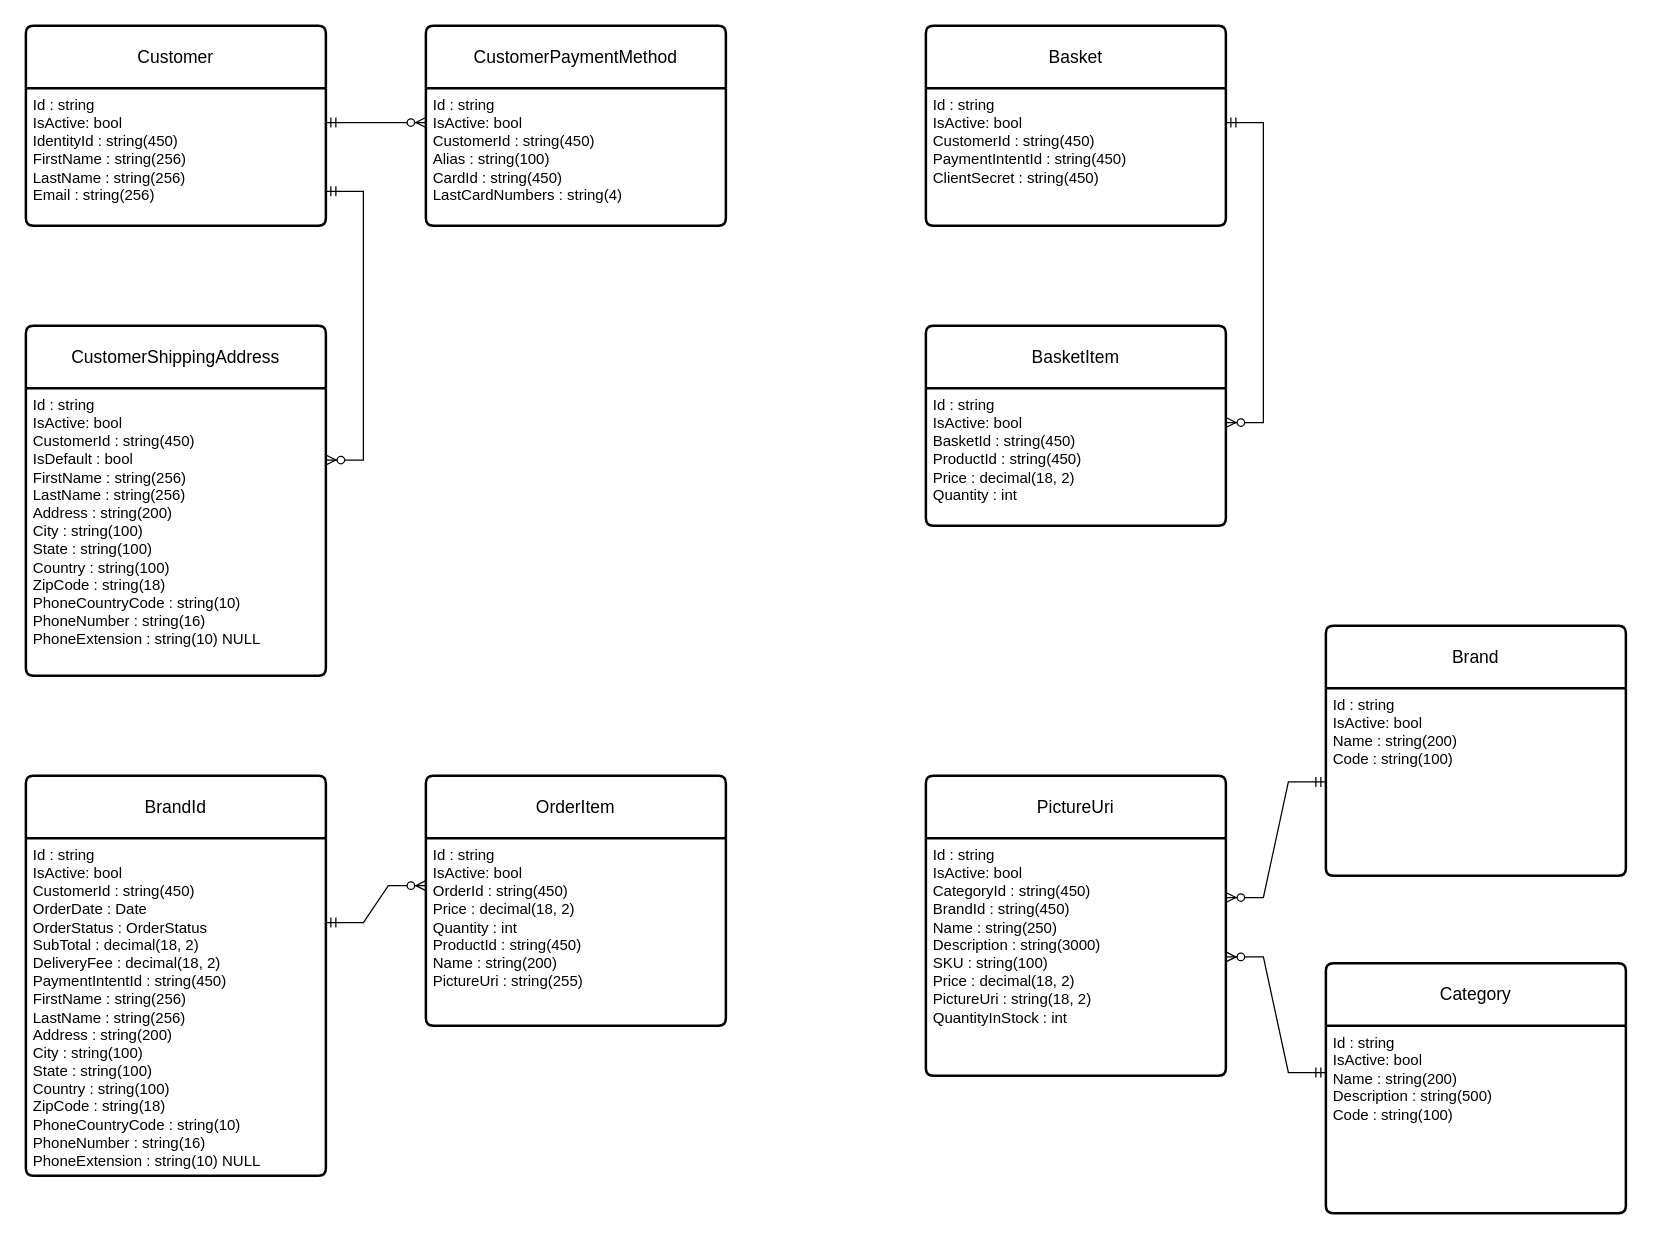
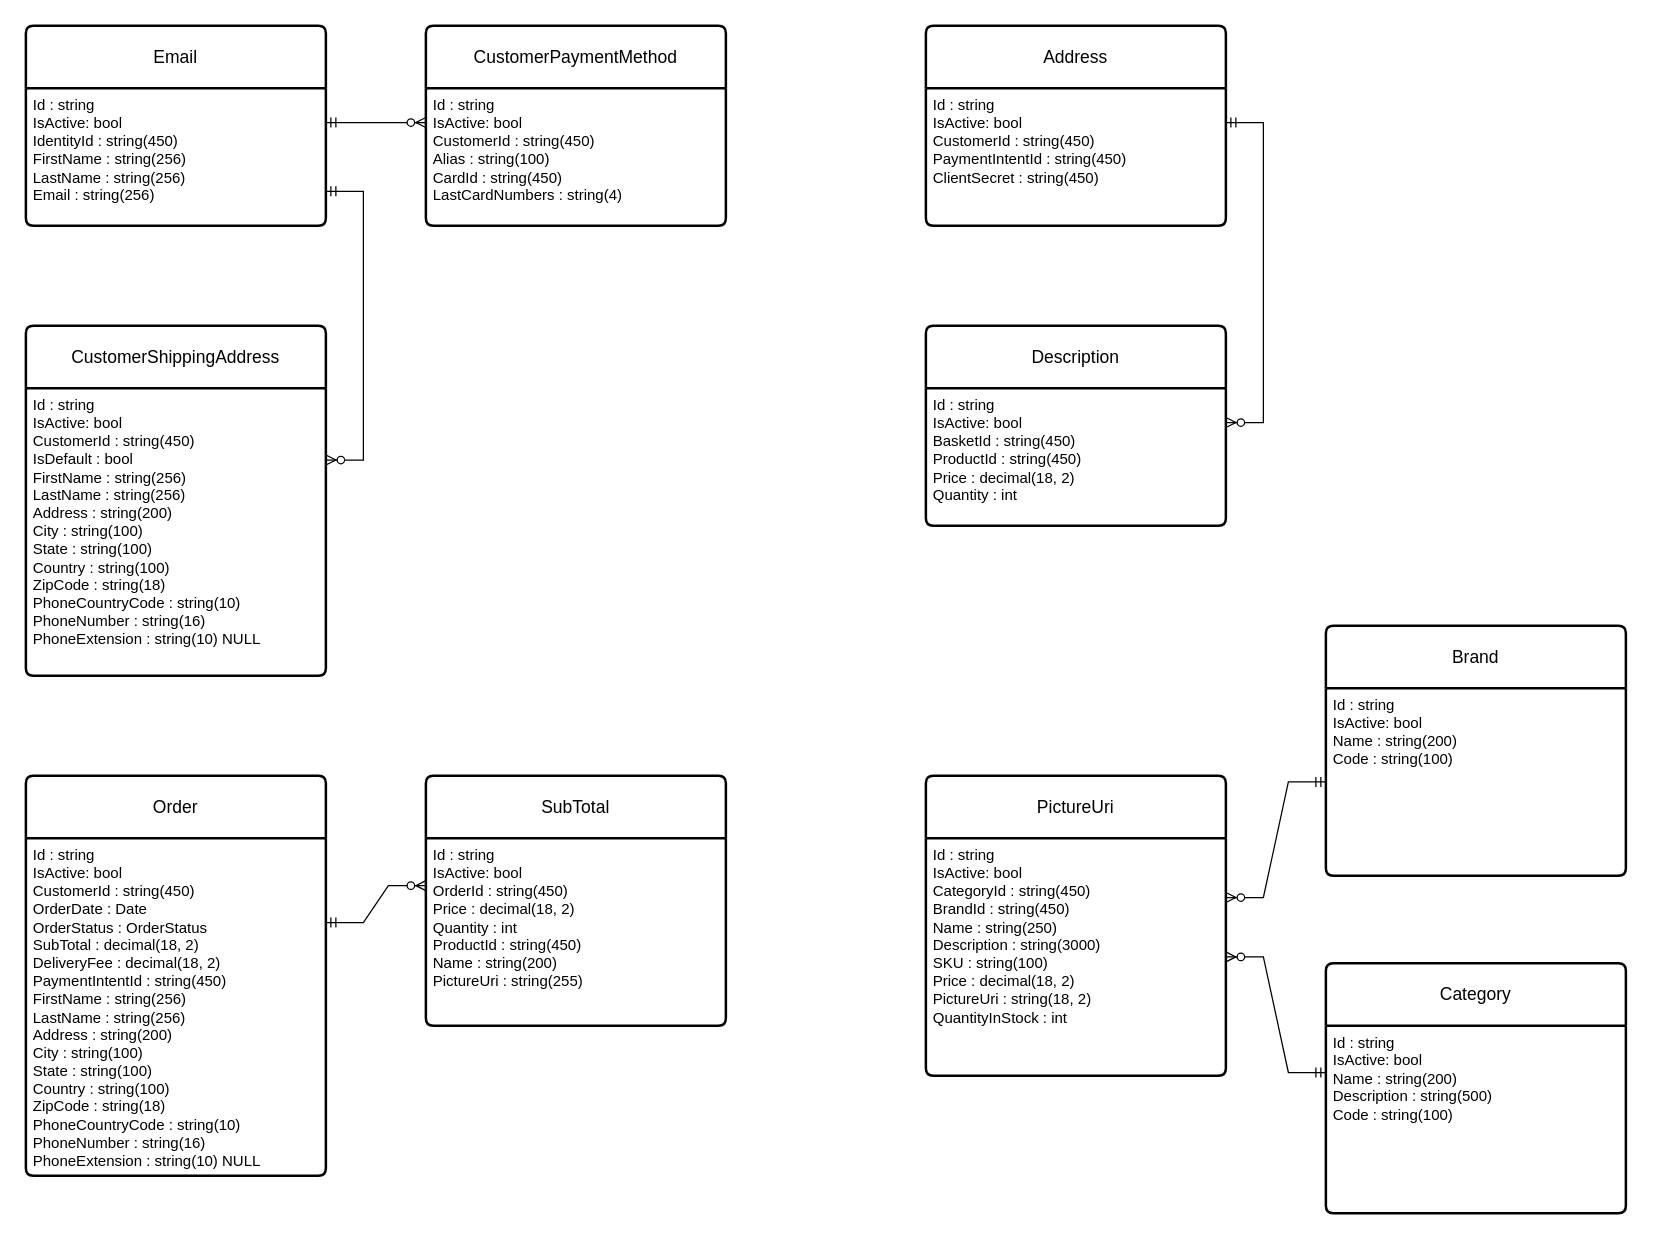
- <mxCell id="2" value="Customer" style="swimlane;childLayout=stackLayout;horizontal=1;startSize=50;horizontalStack=0;rounded=1;fontSize=14;fontStyle=0;strokeWidth=2;resizeParent=0;resizeLast=1;shadow=0;dashed=0;align=center;arcSize=4;whiteSpace=wrap;html=1;" parent="1" vertex="1"><mxGeometry x="20" y="20" width="240" height="160" as="geometry" /></mxCell>
+ <mxCell id="2" value="Email" style="swimlane;childLayout=stackLayout;horizontal=1;startSize=50;horizontalStack=0;rounded=1;fontSize=14;fontStyle=0;strokeWidth=2;resizeParent=0;resizeLast=1;shadow=0;dashed=0;align=center;arcSize=4;whiteSpace=wrap;html=1;" parent="1" vertex="1"><mxGeometry x="20" y="20" width="240" height="160" as="geometry" /></mxCell>
- <mxCell id="10" value="Basket" style="swimlane;childLayout=stackLayout;horizontal=1;startSize=50;horizontalStack=0;rounded=1;fontSize=14;fontStyle=0;strokeWidth=2;resizeParent=0;resizeLast=1;shadow=0;dashed=0;align=center;arcSize=4;whiteSpace=wrap;html=1;" parent="1" vertex="1"><mxGeometry x="740" y="20" width="240" height="160" as="geometry" /></mxCell>
+ <mxCell id="10" value="Address" style="swimlane;childLayout=stackLayout;horizontal=1;startSize=50;horizontalStack=0;rounded=1;fontSize=14;fontStyle=0;strokeWidth=2;resizeParent=0;resizeLast=1;shadow=0;dashed=0;align=center;arcSize=4;whiteSpace=wrap;html=1;" parent="1" vertex="1"><mxGeometry x="740" y="20" width="240" height="160" as="geometry" /></mxCell>
- <mxCell id="12" value="BasketItem" style="swimlane;childLayout=stackLayout;horizontal=1;startSize=50;horizontalStack=0;rounded=1;fontSize=14;fontStyle=0;strokeWidth=2;resizeParent=0;resizeLast=1;shadow=0;dashed=0;align=center;arcSize=4;whiteSpace=wrap;html=1;" parent="1" vertex="1"><mxGeometry x="740" y="260" width="240" height="160" as="geometry" /></mxCell>
+ <mxCell id="12" value="Description" style="swimlane;childLayout=stackLayout;horizontal=1;startSize=50;horizontalStack=0;rounded=1;fontSize=14;fontStyle=0;strokeWidth=2;resizeParent=0;resizeLast=1;shadow=0;dashed=0;align=center;arcSize=4;whiteSpace=wrap;html=1;" parent="1" vertex="1"><mxGeometry x="740" y="260" width="240" height="160" as="geometry" /></mxCell>
- <mxCell id="15" value="BrandId" style="swimlane;childLayout=stackLayout;horizontal=1;startSize=50;horizontalStack=0;rounded=1;fontSize=14;fontStyle=0;strokeWidth=2;resizeParent=0;resizeLast=1;shadow=0;dashed=0;align=center;arcSize=4;whiteSpace=wrap;html=1;" parent="1" vertex="1"><mxGeometry x="20" y="620" width="240" height="320" as="geometry" /></mxCell>
+ <mxCell id="15" value="Order" style="swimlane;childLayout=stackLayout;horizontal=1;startSize=50;horizontalStack=0;rounded=1;fontSize=14;fontStyle=0;strokeWidth=2;resizeParent=0;resizeLast=1;shadow=0;dashed=0;align=center;arcSize=4;whiteSpace=wrap;html=1;" parent="1" vertex="1"><mxGeometry x="20" y="620" width="240" height="320" as="geometry" /></mxCell>
- <mxCell id="17" value="OrderItem" style="swimlane;childLayout=stackLayout;horizontal=1;startSize=50;horizontalStack=0;rounded=1;fontSize=14;fontStyle=0;strokeWidth=2;resizeParent=0;resizeLast=1;shadow=0;dashed=0;align=center;arcSize=4;whiteSpace=wrap;html=1;" parent="1" vertex="1"><mxGeometry x="340" y="620" width="240" height="200" as="geometry" /></mxCell>
+ <mxCell id="17" value="SubTotal" style="swimlane;childLayout=stackLayout;horizontal=1;startSize=50;horizontalStack=0;rounded=1;fontSize=14;fontStyle=0;strokeWidth=2;resizeParent=0;resizeLast=1;shadow=0;dashed=0;align=center;arcSize=4;whiteSpace=wrap;html=1;" parent="1" vertex="1"><mxGeometry x="340" y="620" width="240" height="200" as="geometry" /></mxCell>
